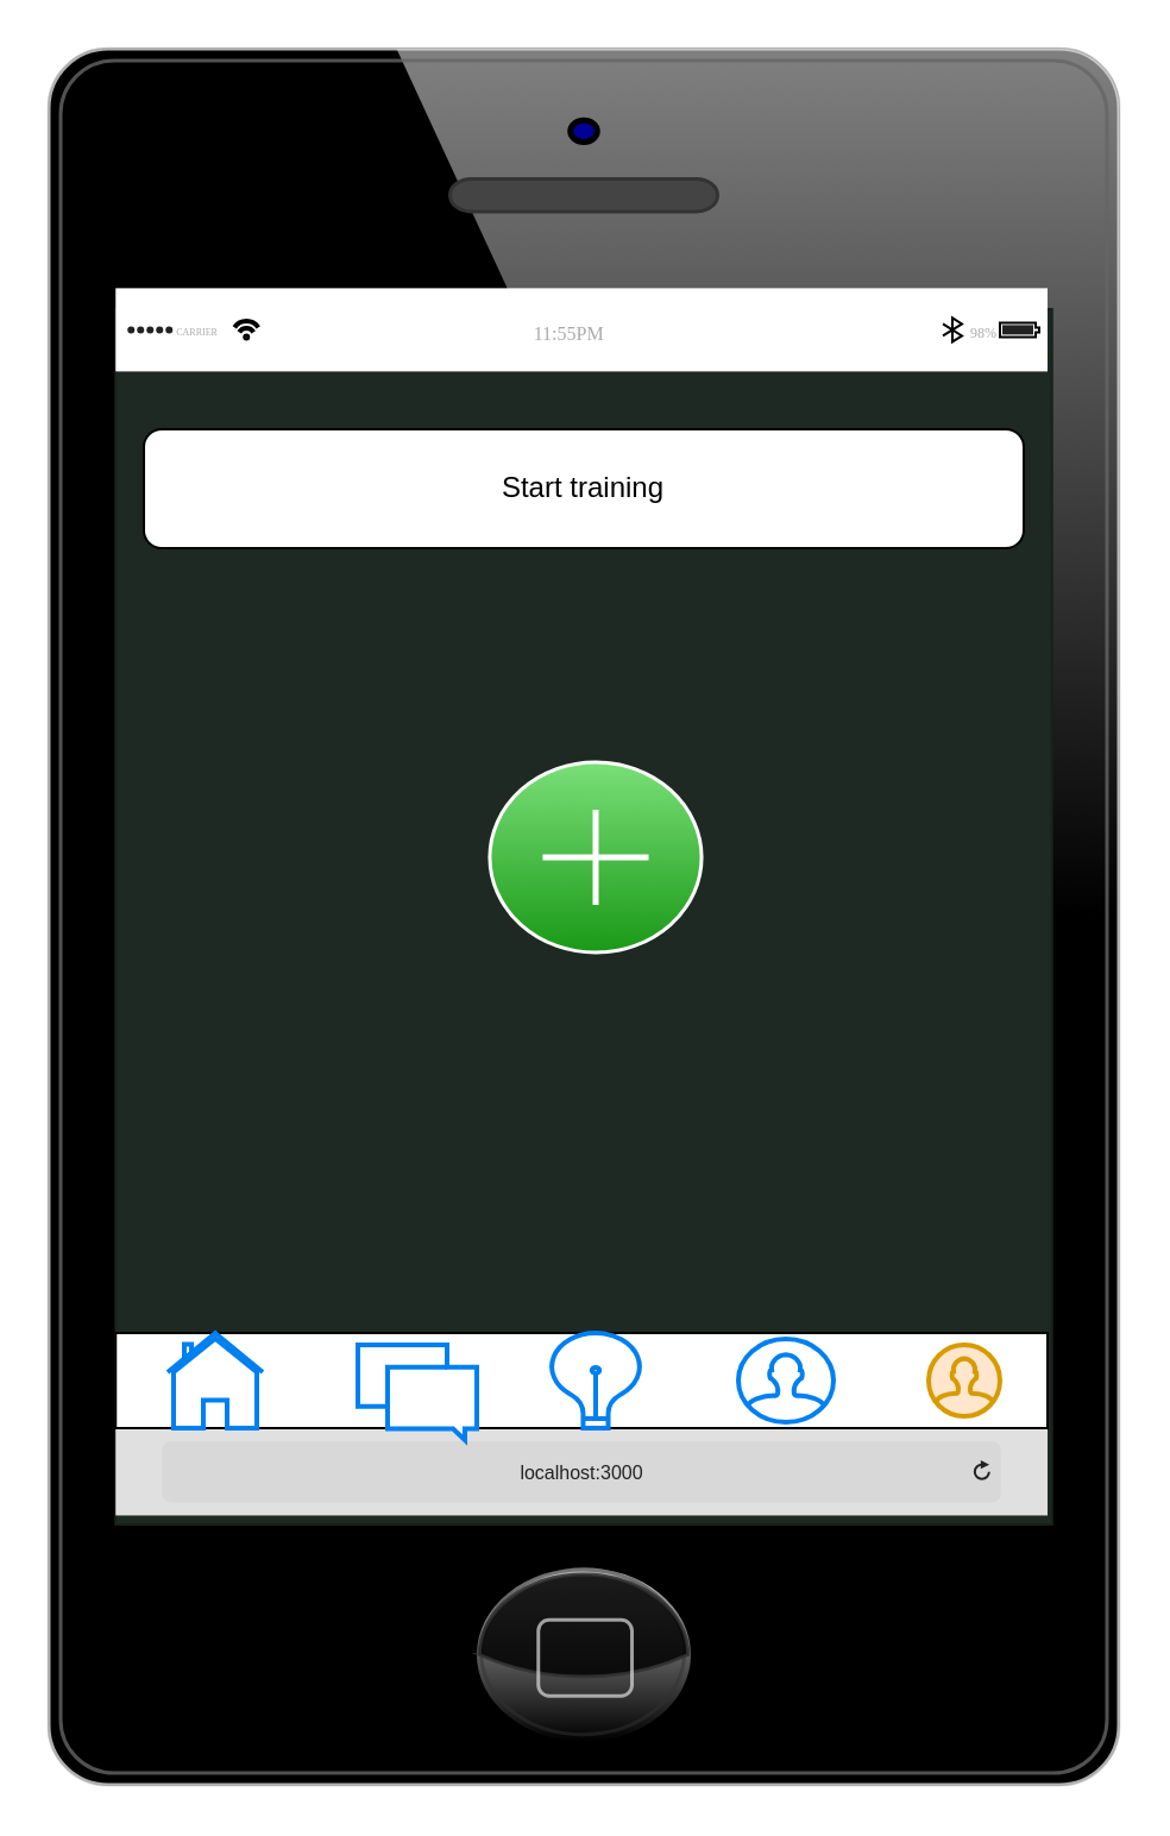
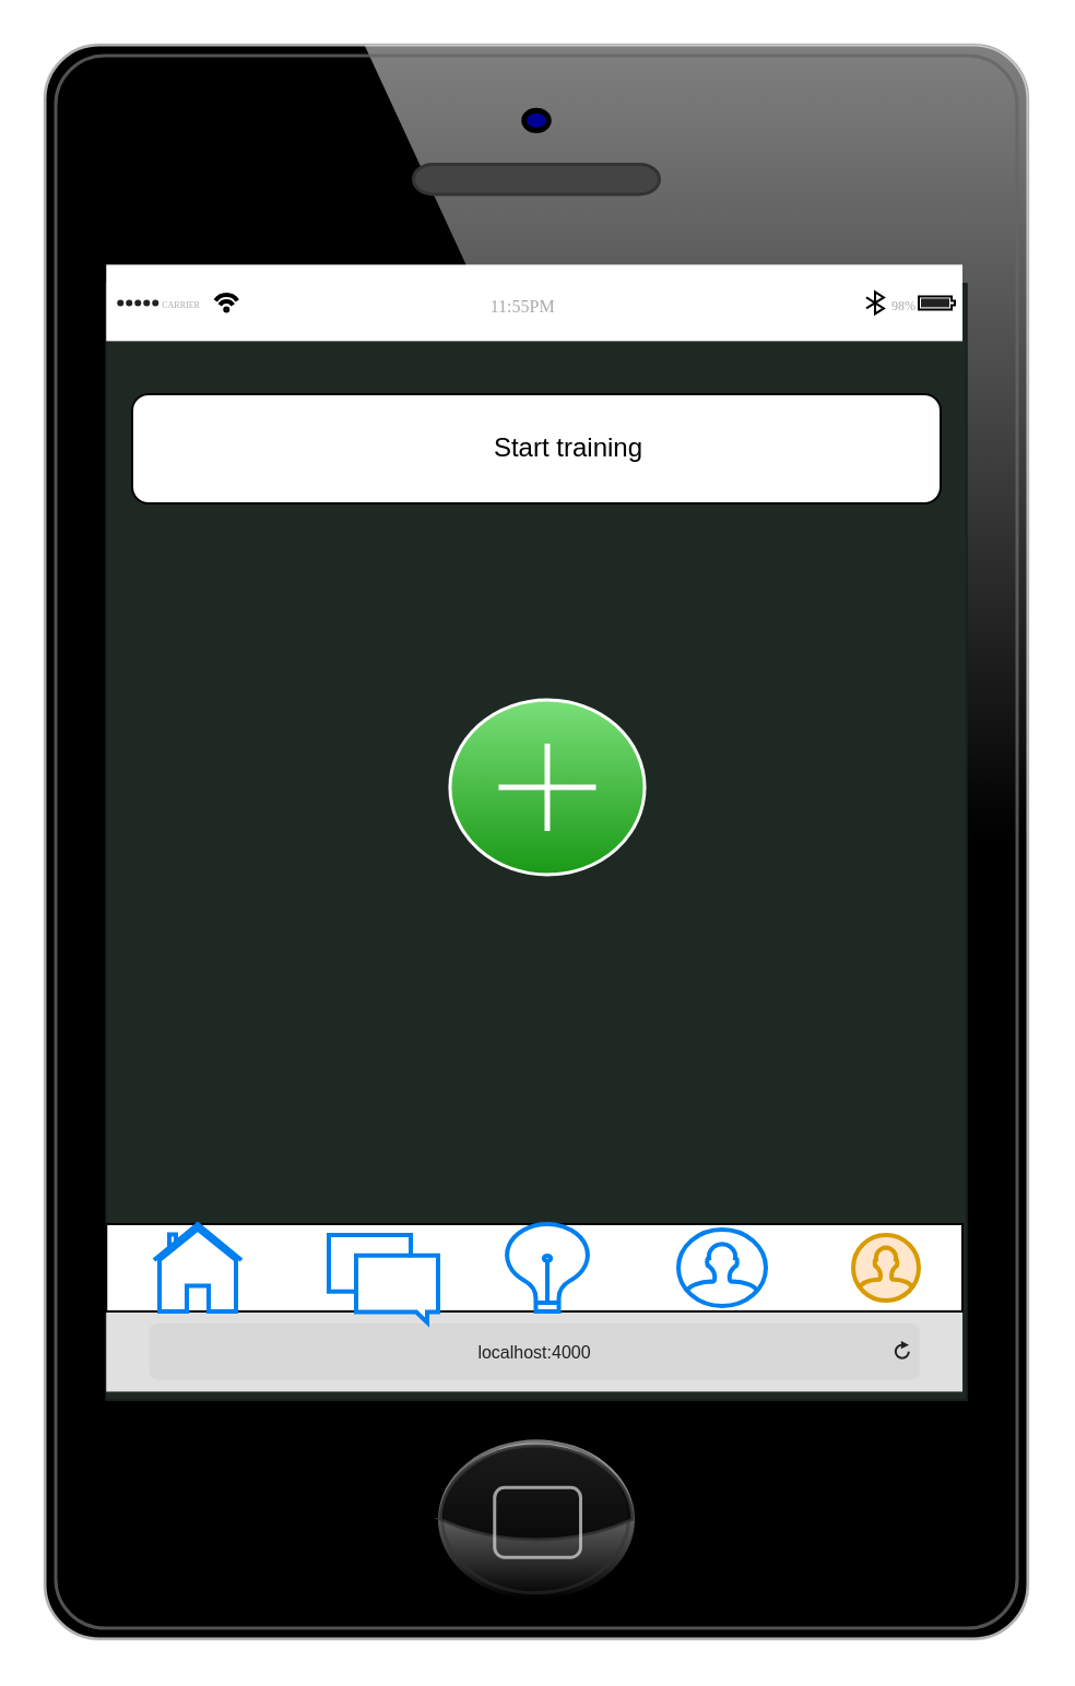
- <mxCell id="17" value="Start training" style="text;html=1;strokeColor=none;fillColor=none;align=center;verticalAlign=middle;whiteSpace=wrap;rounded=0;" vertex="1" parent="2"><mxGeometry x="60" y="170" width="330" height="30" as="geometry" /></mxCell>
+ <mxCell id="17" value="Start training" style="text;html=1;strokeColor=none;fillColor=none;align=center;verticalAlign=middle;whiteSpace=wrap;rounded=0;" vertex="1" parent="2"><mxGeometry x="75" y="170" width="330" height="30" as="geometry" /></mxCell>
- <mxCell id="8" value="localhost:3000" style="html=1;strokeWidth=1;shadow=0;dashed=0;shape=mxgraph.ios7ui.url;fillColor=#e0e0e0;strokeColor=#c0c0c0;buttonText=;strokeColor2=#222222;fontColor=#222222;fontSize=8;spacingTop=2;align=center;" vertex="1" parent="2"><mxGeometry x="28.13" y="580" width="391.87" height="36.72" as="geometry" /></mxCell>
+ <mxCell id="8" value="localhost:4000" style="html=1;strokeWidth=1;shadow=0;dashed=0;shape=mxgraph.ios7ui.url;fillColor=#e0e0e0;strokeColor=#c0c0c0;buttonText=;strokeColor2=#222222;fontColor=#222222;fontSize=8;spacingTop=2;align=center;" vertex="1" parent="2"><mxGeometry x="28.13" y="580" width="391.87" height="36.72" as="geometry" /></mxCell>
